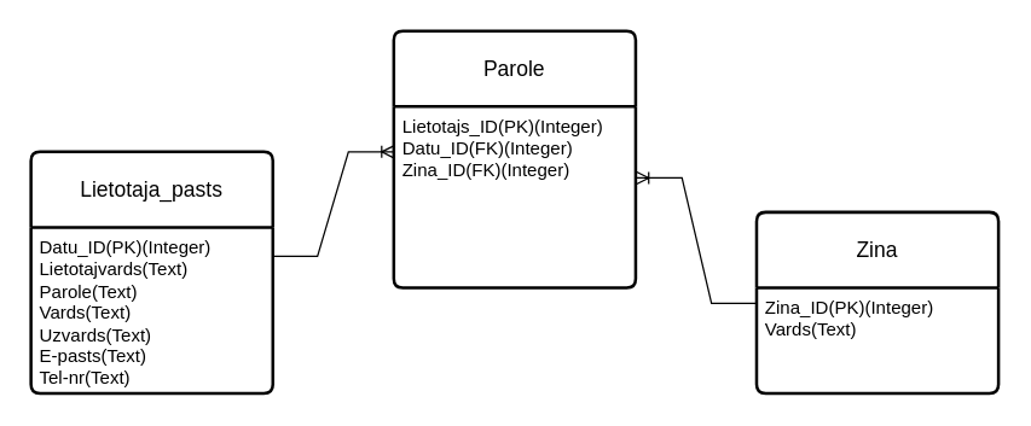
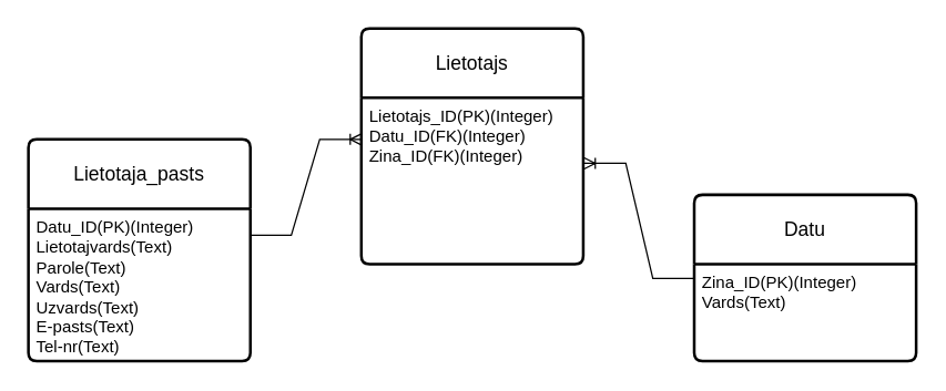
- <mxCell id="2" value="Parole" style="swimlane;childLayout=stackLayout;horizontal=1;startSize=50;horizontalStack=0;rounded=1;fontSize=14;fontStyle=0;strokeWidth=2;resizeParent=0;resizeLast=1;shadow=0;dashed=0;align=center;arcSize=4;whiteSpace=wrap;html=1;" vertex="1" parent="1"><mxGeometry x="260" y="20" width="160" height="170" as="geometry" /></mxCell>
+ <mxCell id="2" value="Lietotajs" style="swimlane;childLayout=stackLayout;horizontal=1;startSize=50;horizontalStack=0;rounded=1;fontSize=14;fontStyle=0;strokeWidth=2;resizeParent=0;resizeLast=1;shadow=0;dashed=0;align=center;arcSize=4;whiteSpace=wrap;html=1;" vertex="1" parent="1"><mxGeometry x="260" y="20" width="160" height="170" as="geometry" /></mxCell>
- <mxCell id="6" value="Zina" style="swimlane;childLayout=stackLayout;horizontal=1;startSize=50;horizontalStack=0;rounded=1;fontSize=14;fontStyle=0;strokeWidth=2;resizeParent=0;resizeLast=1;shadow=0;dashed=0;align=center;arcSize=4;whiteSpace=wrap;html=1;" vertex="1" parent="1"><mxGeometry x="500" y="140" width="160" height="120" as="geometry" /></mxCell>
+ <mxCell id="6" value="Datu" style="swimlane;childLayout=stackLayout;horizontal=1;startSize=50;horizontalStack=0;rounded=1;fontSize=14;fontStyle=0;strokeWidth=2;resizeParent=0;resizeLast=1;shadow=0;dashed=0;align=center;arcSize=4;whiteSpace=wrap;html=1;" vertex="1" parent="1"><mxGeometry x="500" y="140" width="160" height="120" as="geometry" /></mxCell>
